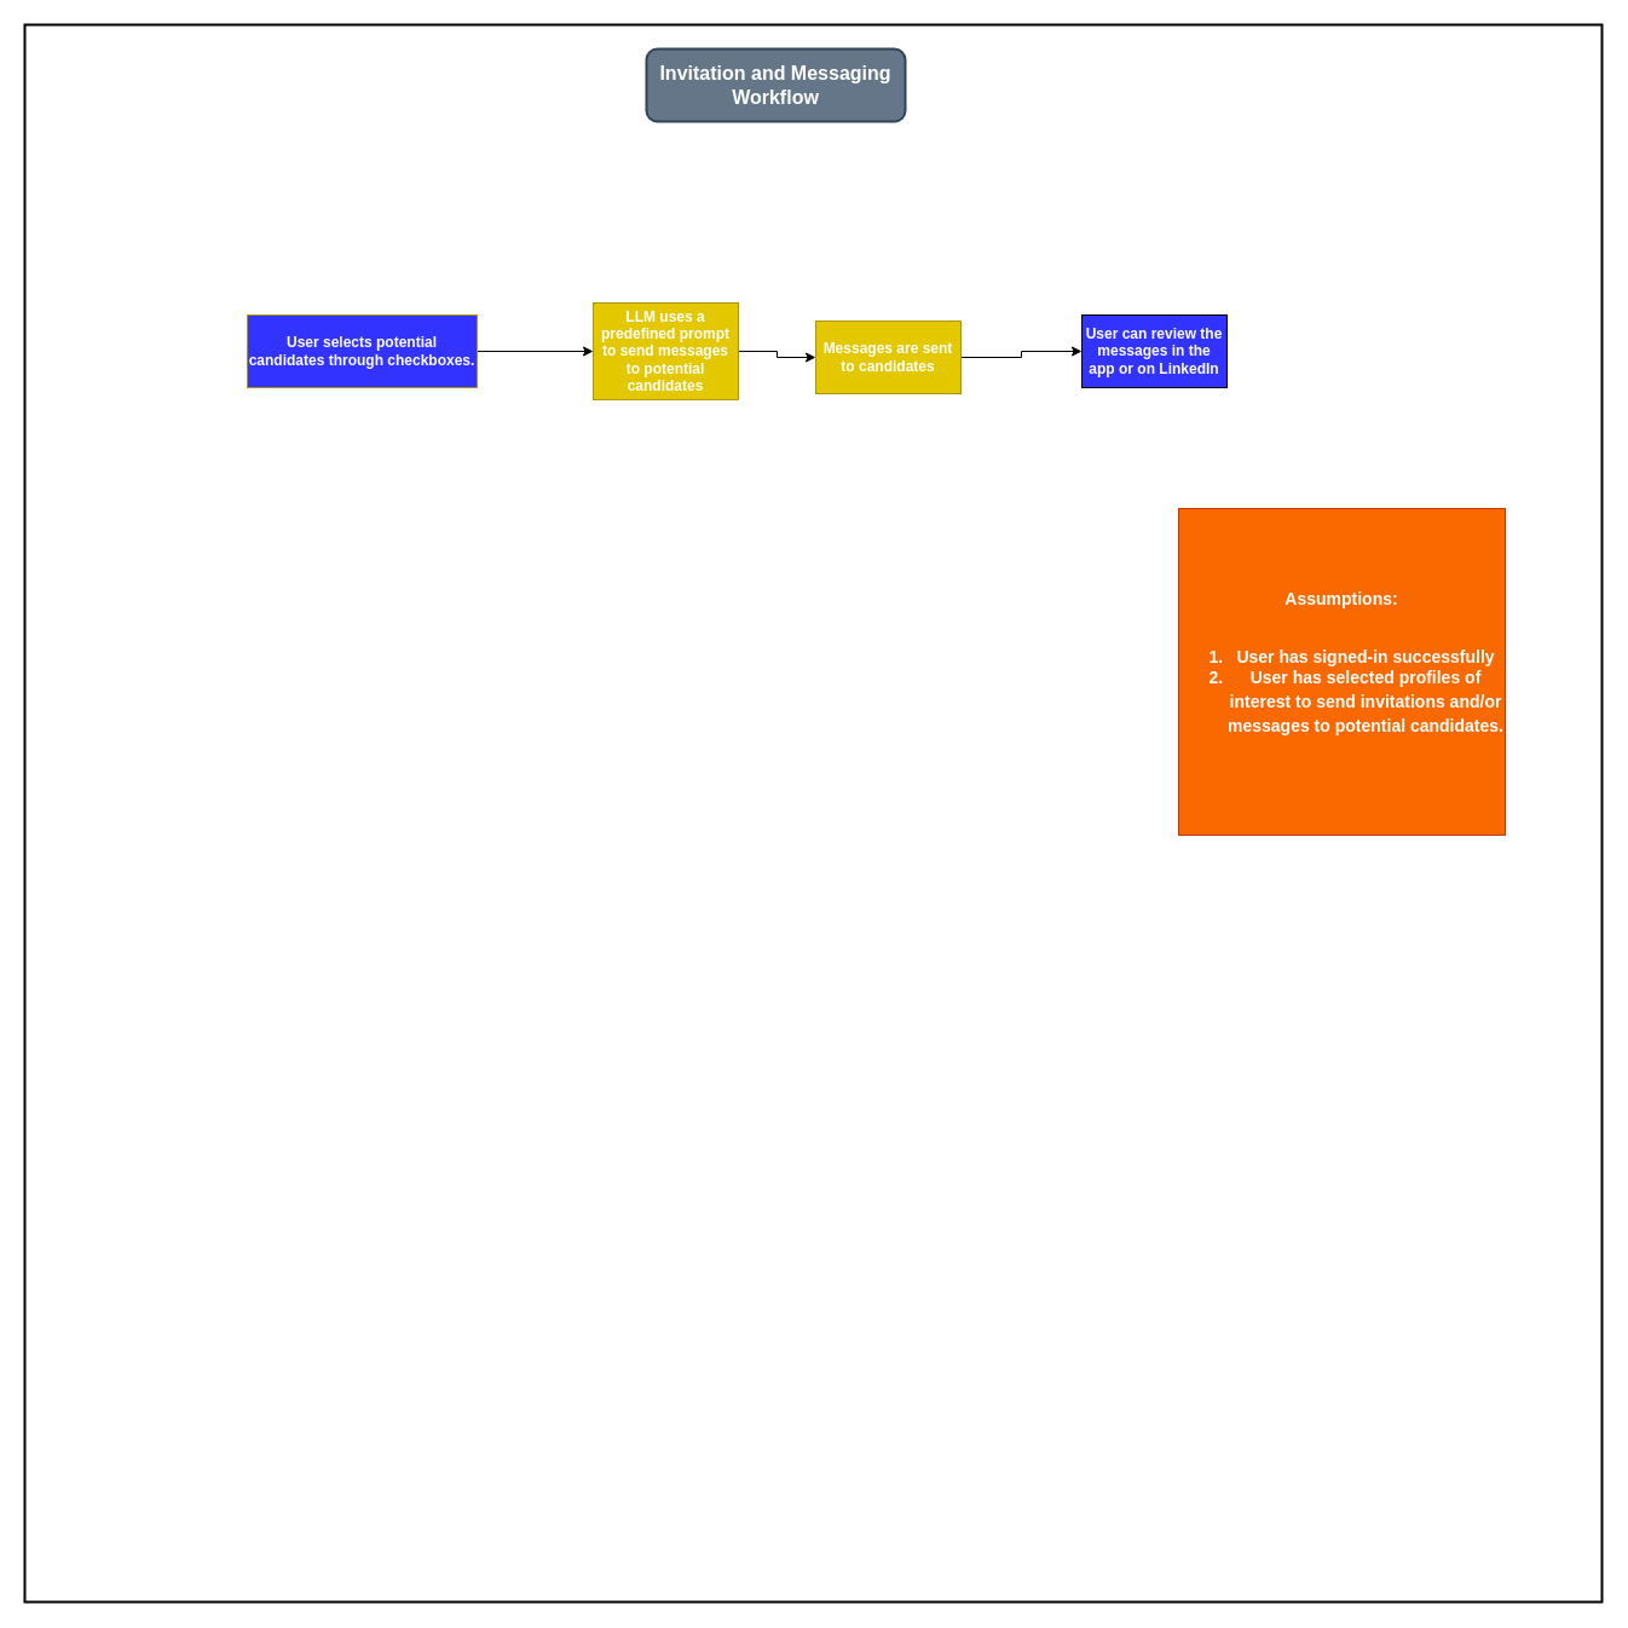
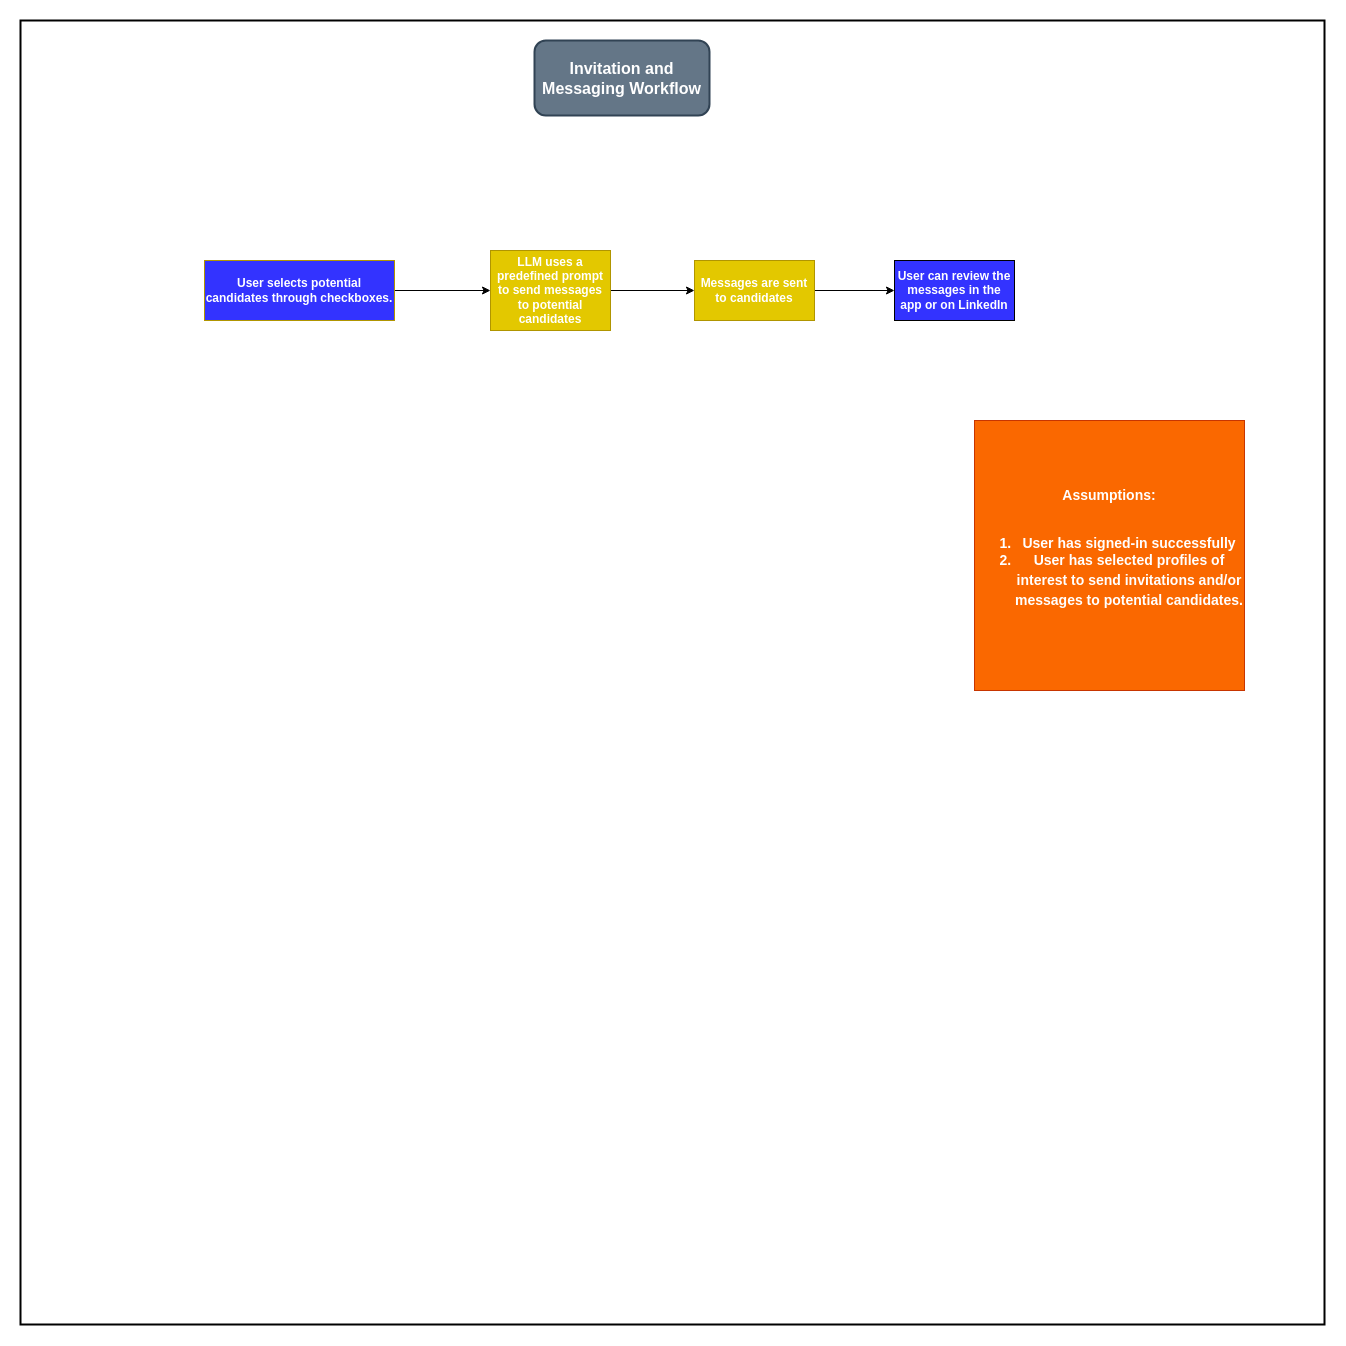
- <mxCell id="11" value="Invitation and Messaging Workflow" style="rounded=1;whiteSpace=wrap;html=1;strokeWidth=2;fillColor=#647687;fontColor=#ffffff;strokeColor=#314354;fontStyle=1;fontSize=16;" vertex="1" parent="1"><mxGeometry x="534" y="40" width="214" height="60" as="geometry" /></mxCell>
+ <mxCell id="11" value="Invitation and Messaging Workflow" style="rounded=1;whiteSpace=wrap;html=1;strokeWidth=2;fillColor=#647687;fontColor=#ffffff;strokeColor=#314354;fontStyle=1;fontSize=16;" vertex="1" parent="1"><mxGeometry x="534" y="40" width="175" height="75" as="geometry" /></mxCell>
- <mxCell id="6" value="Messages are sent to candidates" style="rounded=0;whiteSpace=wrap;html=1;fillColor=#e3c800;strokeColor=#B09500;fontColor=#ffffff;fontStyle=1" vertex="1" parent="1"><mxGeometry x="674" y="265" width="120" height="60" as="geometry" /></mxCell>
+ <mxCell id="6" value="Messages are sent to candidates" style="rounded=0;whiteSpace=wrap;html=1;fillColor=#e3c800;strokeColor=#B09500;fontColor=#ffffff;fontStyle=1" vertex="1" parent="1"><mxGeometry x="694" y="260" width="120" height="60" as="geometry" /></mxCell>
